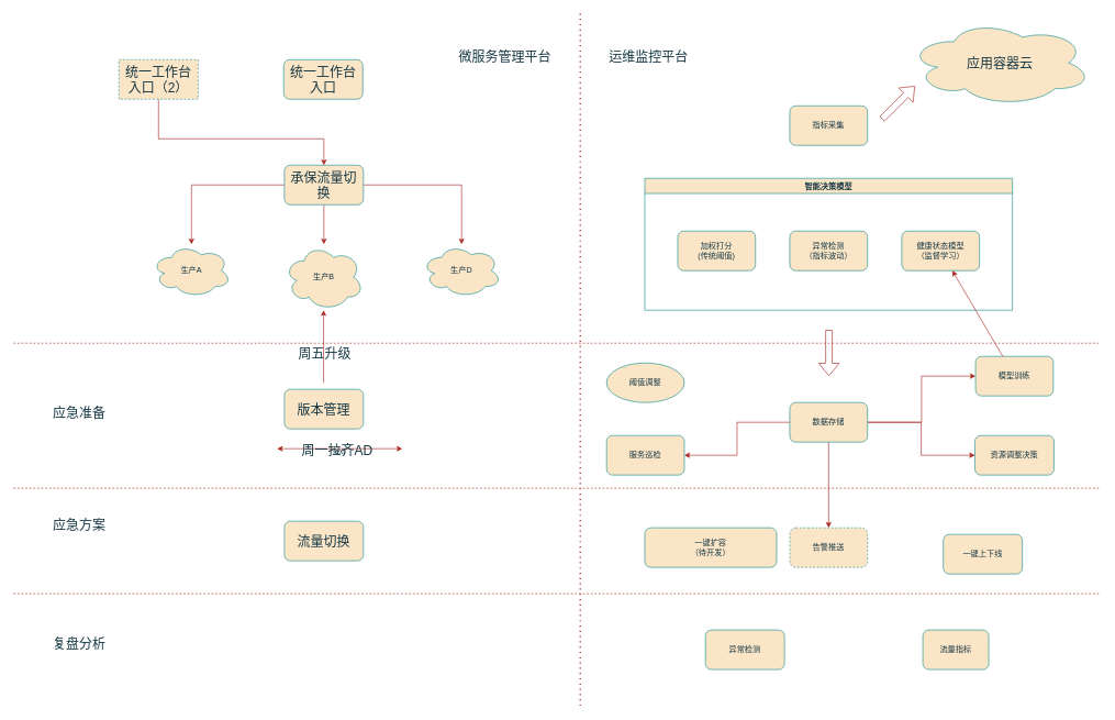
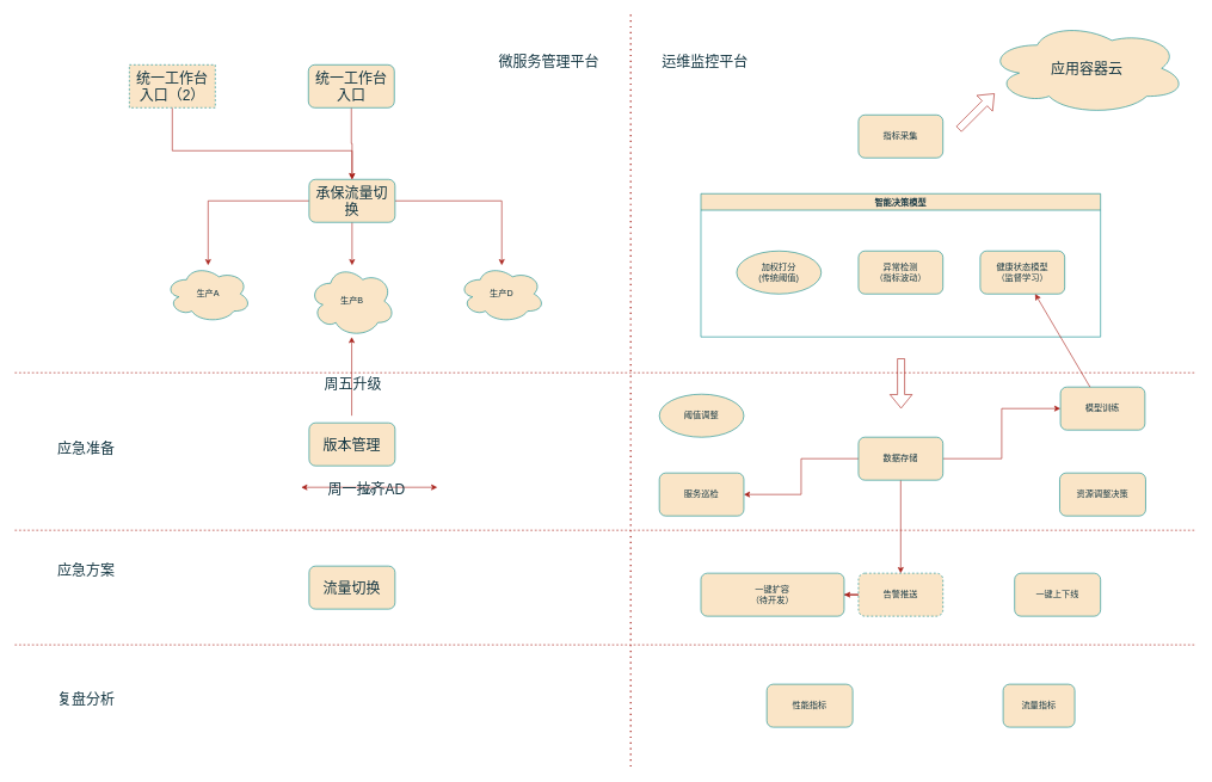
+ <mxCell id="42" value="" style="edgeStyle=orthogonalEdgeStyle;rounded=0;orthogonalLoop=1;jettySize=auto;html=1;labelBackgroundColor=none;strokeColor=#A8201A;fontColor=default;" parent="1" source="43" target="41" edge="1"><mxGeometry relative="1" as="geometry" /></mxCell>
- <mxCell id="5" value="&lt;div&gt;加权打分&lt;/div&gt;(传统阈值)" style="rounded=1;whiteSpace=wrap;html=1;labelBackgroundColor=none;fillColor=#FAE5C7;strokeColor=#0F8B8D;fontColor=#143642;" parent="1" vertex="1"><mxGeometry x="1028" y="350" width="118" height="60" as="geometry" /></mxCell>
+ <mxCell id="5" value="&lt;div&gt;加权打分&lt;/div&gt;(传统阈值)" style="ellipse;whiteSpace=wrap;html=1;labelBackgroundColor=none;fillColor=#FAE5C7;strokeColor=#0F8B8D;fontColor=#143642;" parent="1" vertex="1"><mxGeometry x="1028" y="350" width="118" height="60" as="geometry" /></mxCell>
- <mxCell id="12" style="edgeStyle=orthogonalEdgeStyle;rounded=0;orthogonalLoop=1;jettySize=auto;html=1;labelBackgroundColor=none;strokeColor=#A8201A;fontColor=default;" parent="1" source="14" target="25" edge="1"><mxGeometry relative="1" as="geometry" /></mxCell>
+ <mxCell id="8" style="edgeStyle=orthogonalEdgeStyle;rounded=0;orthogonalLoop=1;jettySize=auto;html=1;labelBackgroundColor=none;strokeColor=#A8201A;fontColor=default;" parent="1" source="9" target="23" edge="1"><mxGeometry relative="1" as="geometry" /></mxCell>
- <mxCell id="22" value="一键上下线" style="rounded=1;whiteSpace=wrap;html=1;labelBackgroundColor=none;fillColor=#FAE5C7;strokeColor=#0F8B8D;fontColor=#143642;" parent="1" vertex="1"><mxGeometry x="1431" y="810" width="120" height="60" as="geometry" /></mxCell>
+ <mxCell id="22" value="一键上下线" style="rounded=1;whiteSpace=wrap;html=1;labelBackgroundColor=none;fillColor=#FAE5C7;strokeColor=#0F8B8D;fontColor=#143642;" parent="1" vertex="1"><mxGeometry x="1416" y="800" width="120" height="60" as="geometry" /></mxCell>
- <mxCell id="31" value="异常检测" style="rounded=1;whiteSpace=wrap;html=1;labelBackgroundColor=none;fillColor=#FAE5C7;strokeColor=#0F8B8D;fontColor=#143642;" parent="1" vertex="1"><mxGeometry x="1070" y="955" width="120" height="60" as="geometry" /></mxCell>
+ <mxCell id="31" value="性能指标" style="rounded=1;whiteSpace=wrap;html=1;labelBackgroundColor=none;fillColor=#FAE5C7;strokeColor=#0F8B8D;fontColor=#143642;" parent="1" vertex="1"><mxGeometry x="1070" y="955" width="120" height="60" as="geometry" /></mxCell>
